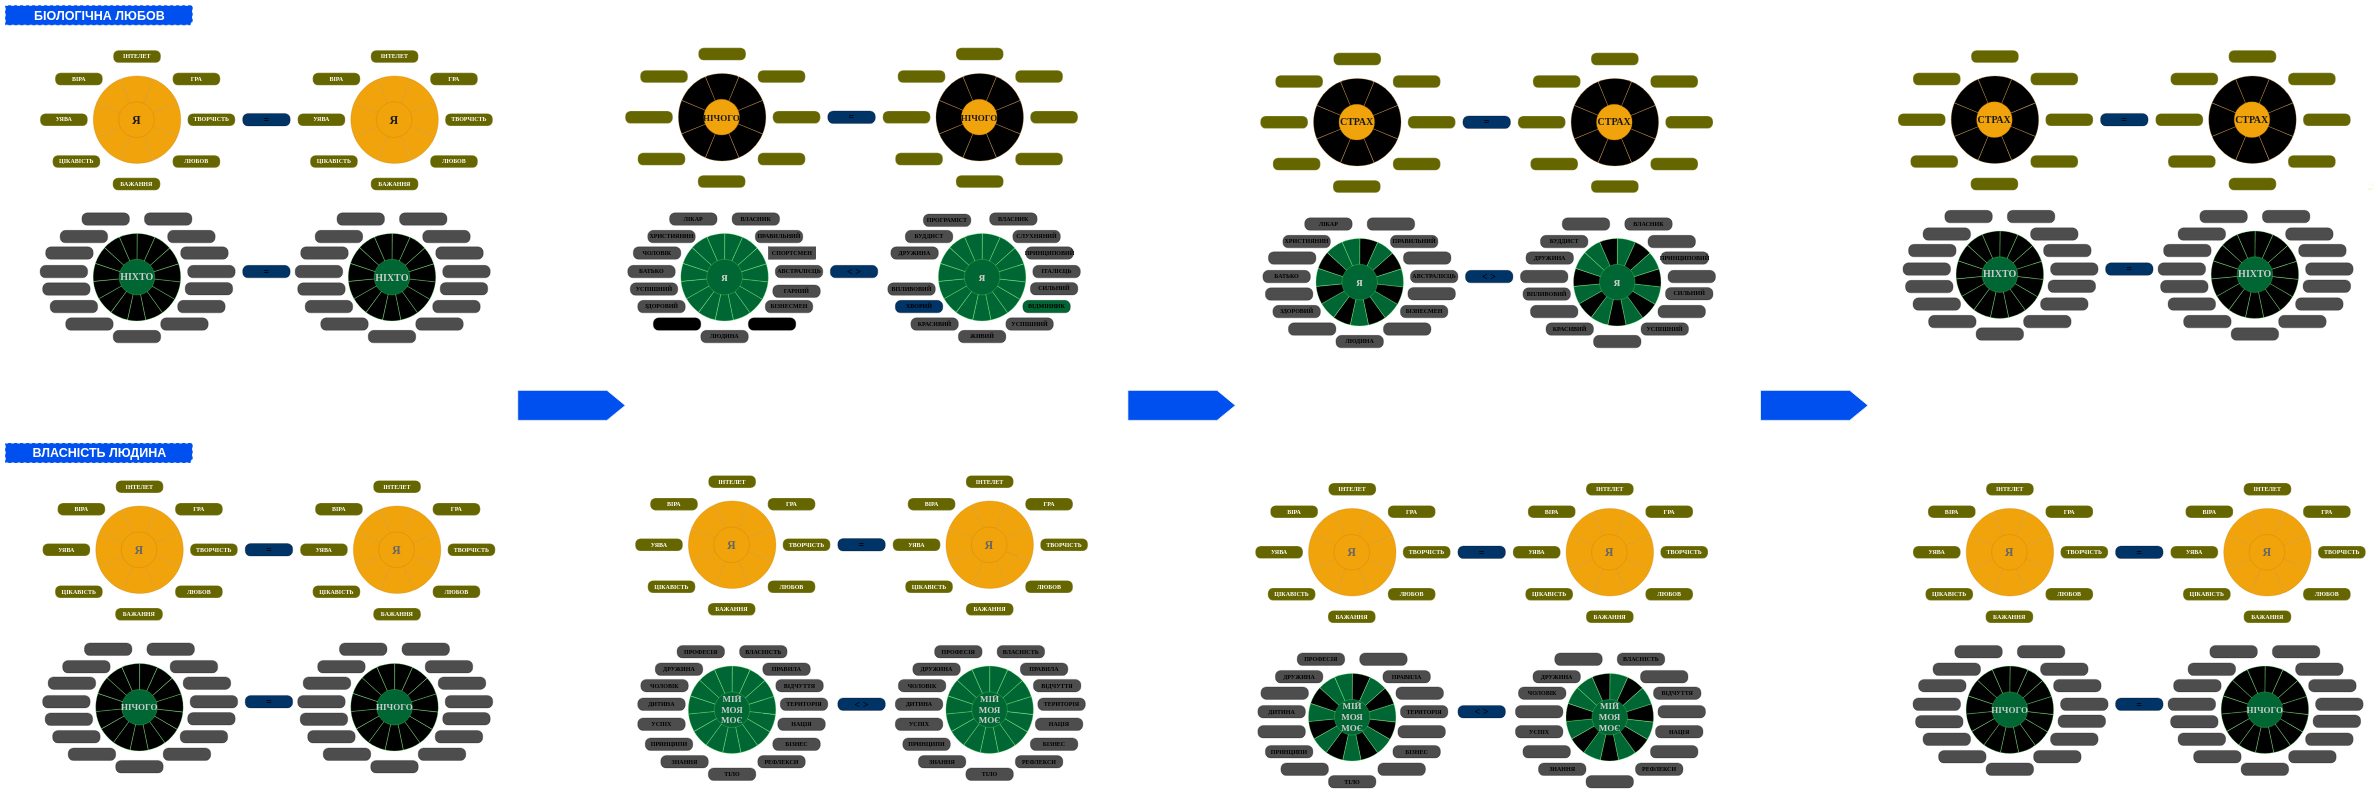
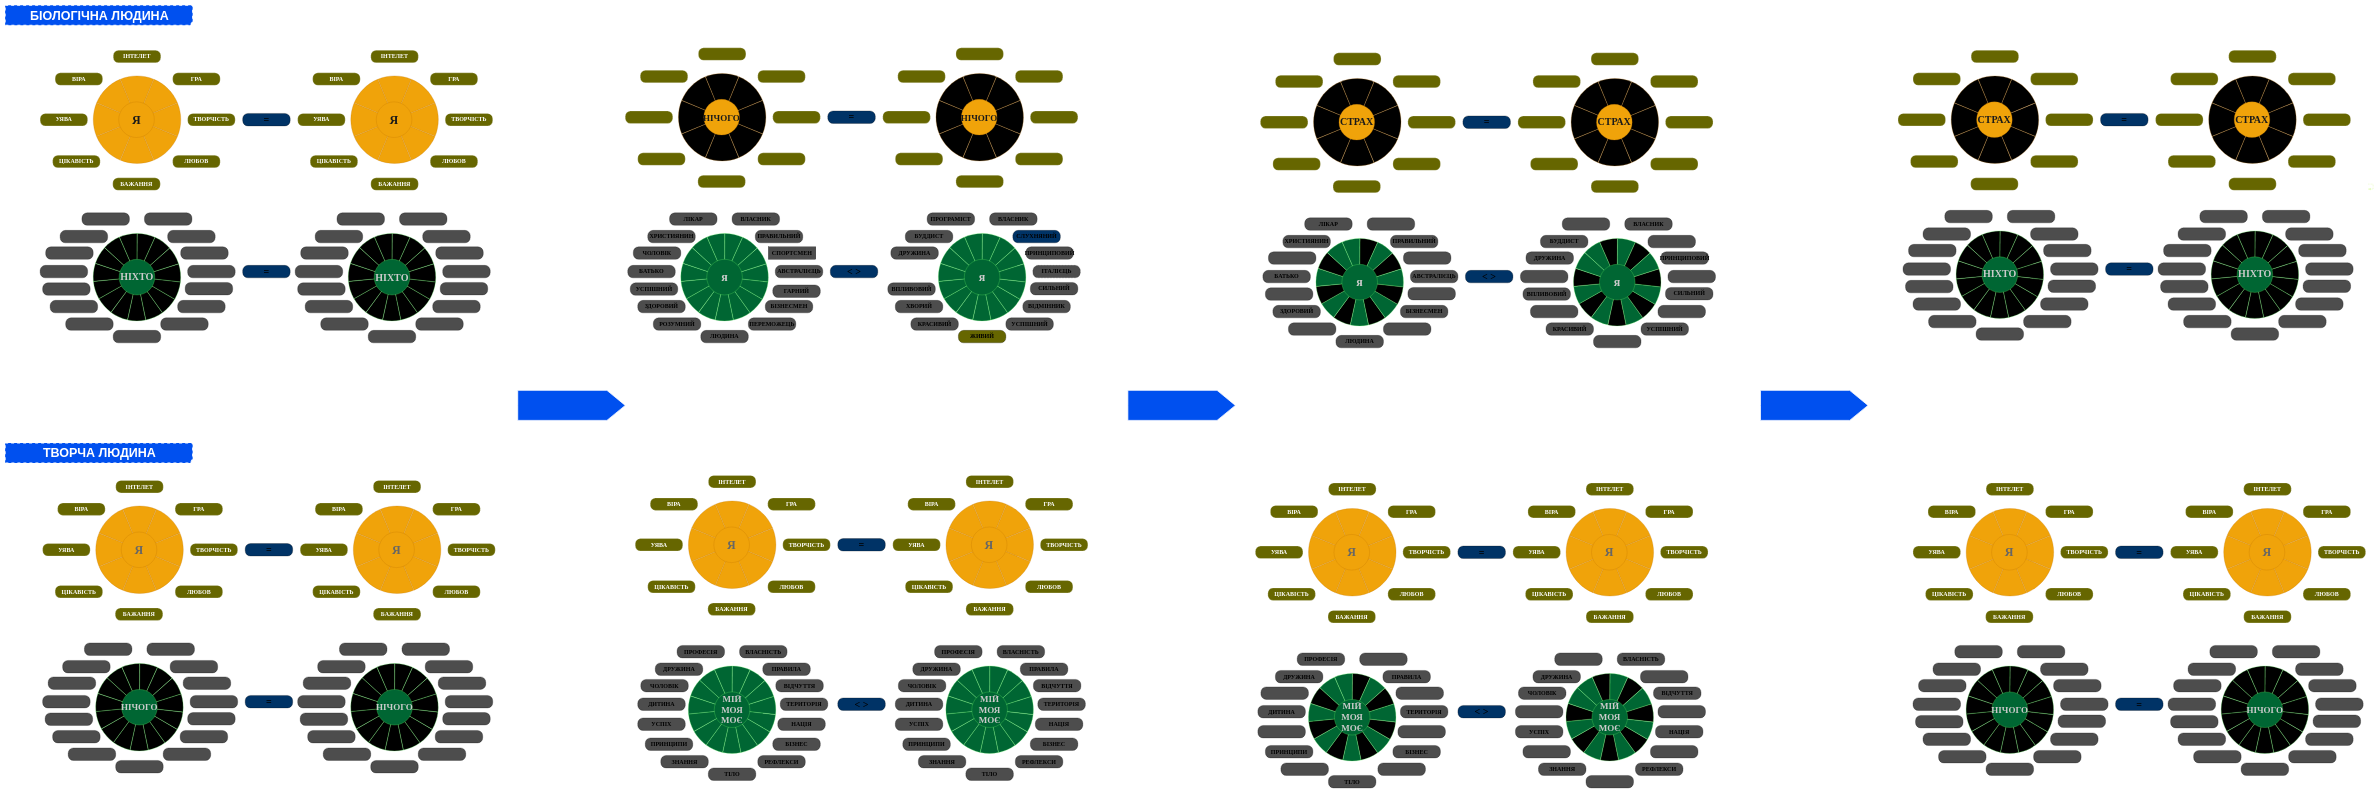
- <mxCell id="3" value="БІОЛОГІЧНА ЛЮБОВ" style="shape=umlFrame;whiteSpace=wrap;html=1;width=750;height=80;boundedLbl=1;verticalAlign=middle;align=center;spacingLeft=5;strokeColor=#FFFFFF;strokeWidth=4;fontFamily=Helvetica;fontSize=50;fontColor=#ffffff;fillColor=#0050ef;fontStyle=1;swimlaneFillColor=none;dashed=1;" parent="1" vertex="1"><mxGeometry x="20" y="20" width="9450" height="1450" as="geometry" /></mxCell>
+ <mxCell id="3" value="БІОЛОГІЧНА ЛЮДИНА" style="shape=umlFrame;whiteSpace=wrap;html=1;width=750;height=80;boundedLbl=1;verticalAlign=middle;align=center;spacingLeft=5;strokeColor=#FFFFFF;strokeWidth=4;fontFamily=Helvetica;fontSize=50;fontColor=#ffffff;fillColor=#0050ef;fontStyle=1;swimlaneFillColor=none;dashed=1;" parent="1" vertex="1"><mxGeometry x="20" y="20" width="9450" height="1450" as="geometry" /></mxCell>
- <mxCell id="74" value="ПРОГРАМІСТ" style="rounded=1;whiteSpace=wrap;html=1;labelBorderColor=none;fontSize=24;fillColor=#4D4D4D;arcSize=42;fontStyle=1;fontFamily=Garamond;container=0;" parent="45" vertex="1"><mxGeometry x="152.15" y="5" width="190" height="50" as="geometry" /></mxCell>
+ <mxCell id="74" value="ПРОГРАМІСТ" style="rounded=1;whiteSpace=wrap;html=1;labelBorderColor=none;fontSize=24;fillColor=#4D4D4D;arcSize=42;fontStyle=1;fontFamily=Garamond;container=0;" parent="45" vertex="1"><mxGeometry x="167.15" width="190" height="50" as="geometry" /></mxCell>
- <mxCell id="64" value="СЛУХНЯНИЙ" style="rounded=1;whiteSpace=wrap;html=1;labelBorderColor=none;fontSize=24;fillColor=#4D4D4D;arcSize=42;fontStyle=1;fontFamily=Garamond;container=0;" parent="45" vertex="1"><mxGeometry x="510" y="70" width="190" height="50" as="geometry" /></mxCell>
+ <mxCell id="64" value="СЛУХНЯНИЙ" style="rounded=1;whiteSpace=wrap;html=1;labelBorderColor=none;fontSize=24;fillColor=#003366;arcSize=42;fontStyle=1;fontFamily=Garamond;container=0;" parent="45" vertex="1"><mxGeometry x="510" y="70" width="190" height="50" as="geometry" /></mxCell>
- <mxCell id="66" value="ІТАЛІЄЦЬ" style="rounded=1;whiteSpace=wrap;html=1;labelBorderColor=none;fontSize=24;fillColor=#4D4D4D;arcSize=42;fontStyle=1;fontFamily=Garamond;container=0;" parent="45" vertex="1"><mxGeometry x="590" y="210" width="190" height="50" as="geometry" /></mxCell>
+ <mxCell id="66" value="ІТАЛІЄЦЬ" style="rounded=1;whiteSpace=wrap;html=1;labelBorderColor=none;fontSize=24;fillColor=#4D4D4D;arcSize=42;fontStyle=1;fontFamily=Garamond;container=0;dashed=1;" parent="45" vertex="1"><mxGeometry x="590" y="210" width="190" height="50" as="geometry" /></mxCell>
- <mxCell id="72" value="ХВОРИЙ" style="rounded=1;whiteSpace=wrap;html=1;labelBorderColor=none;fontSize=24;fillColor=#003366;arcSize=42;fontStyle=1;fontFamily=Garamond;container=0;" parent="45" vertex="1"><mxGeometry x="40.0" y="350" width="190" height="50" as="geometry" /></mxCell>
+ <mxCell id="72" value="ХВОРИЙ" style="rounded=1;whiteSpace=wrap;html=1;labelBorderColor=none;fontSize=24;fillColor=#4D4D4D;arcSize=42;fontStyle=1;fontFamily=Garamond;container=0;" parent="45" vertex="1"><mxGeometry x="40.0" y="350" width="190" height="50" as="geometry" /></mxCell>
- <mxCell id="68" value="ВІДМІННИК" style="rounded=1;whiteSpace=wrap;html=1;labelBorderColor=none;fontSize=24;fillColor=#006633;arcSize=42;fontStyle=1;fontFamily=Garamond;container=0;" parent="45" vertex="1"><mxGeometry x="550" y="350" width="190" height="50" as="geometry" /></mxCell>
+ <mxCell id="68" value="ВІДМІННИК" style="rounded=1;whiteSpace=wrap;html=1;labelBorderColor=none;fontSize=24;fillColor=#4D4D4D;arcSize=42;fontStyle=1;fontFamily=Garamond;container=0;" parent="45" vertex="1"><mxGeometry x="550" y="350" width="190" height="50" as="geometry" /></mxCell>
- <mxCell id="137" value="РОЗУМНИЙ" style="rounded=1;whiteSpace=wrap;html=1;labelBorderColor=none;fontSize=24;fillColor=#000000;arcSize=42;fontStyle=1;fontFamily=Garamond;container=0;" parent="110" vertex="1"><mxGeometry x="102.15" y="420.0" width="190" height="50" as="geometry" /></mxCell>
+ <mxCell id="137" value="РОЗУМНИЙ" style="rounded=1;whiteSpace=wrap;html=1;labelBorderColor=none;fontSize=24;fillColor=#4D4D4D;arcSize=42;fontStyle=1;fontFamily=Garamond;container=0;" parent="110" vertex="1"><mxGeometry x="102.15" y="420.0" width="190" height="50" as="geometry" /></mxCell>
- <mxCell id="135" value="ПЕРЕМОЖЕЦЬ" style="rounded=1;whiteSpace=wrap;html=1;labelBorderColor=none;fontSize=24;fillColor=#000000;arcSize=42;fontStyle=1;fontFamily=Garamond;container=0;" parent="110" vertex="1"><mxGeometry x="482.14" y="420.0" width="190" height="50" as="geometry" /></mxCell>
+ <mxCell id="135" value="ПЕРЕМОЖЕЦЬ" style="rounded=1;whiteSpace=wrap;html=1;labelBorderColor=none;fontSize=24;fillColor=#4D4D4D;arcSize=42;fontStyle=1;fontFamily=Garamond;container=0;" parent="110" vertex="1"><mxGeometry x="482.14" y="420.0" width="190" height="50" as="geometry" /></mxCell>
- <mxCell id="70" value="ЖИВИЙ" style="rounded=1;whiteSpace=wrap;html=1;labelBorderColor=none;fontSize=24;fillColor=#4D4D4D;arcSize=42;fontStyle=1;fontFamily=Garamond;container=0;" parent="45" vertex="1"><mxGeometry x="292.14" y="470.0" width="190" height="50" as="geometry" /></mxCell>
+ <mxCell id="70" value="ЖИВИЙ" style="rounded=1;whiteSpace=wrap;html=1;labelBorderColor=none;fontSize=24;fillColor=#666600;arcSize=42;fontStyle=1;fontFamily=Garamond;container=0;" parent="45" vertex="1"><mxGeometry x="292.14" y="470.0" width="190" height="50" as="geometry" /></mxCell>
- <mxCell id="2" value="ВЛАСНІСТЬ ЛЮДИНА" style="shape=umlFrame;whiteSpace=wrap;html=1;width=750;height=80;boundedLbl=1;verticalAlign=middle;align=center;spacingLeft=5;strokeColor=#FFFFFF;strokeWidth=4;fontFamily=Helvetica;fontSize=50;fontColor=#ffffff;fillColor=#0050ef;fontStyle=1;swimlaneFillColor=none;dashed=1;" parent="1" vertex="1"><mxGeometry x="20" y="1770" width="9460" height="1450" as="geometry" /></mxCell>
+ <mxCell id="2" value="ТВОРЧА ЛЮДИНА" style="shape=umlFrame;whiteSpace=wrap;html=1;width=750;height=80;boundedLbl=1;verticalAlign=middle;align=center;spacingLeft=5;strokeColor=#FFFFFF;strokeWidth=4;fontFamily=Helvetica;fontSize=50;fontColor=#ffffff;fillColor=#0050ef;fontStyle=1;swimlaneFillColor=none;dashed=1;" parent="1" vertex="1"><mxGeometry x="20" y="1770" width="9460" height="1450" as="geometry" /></mxCell>
